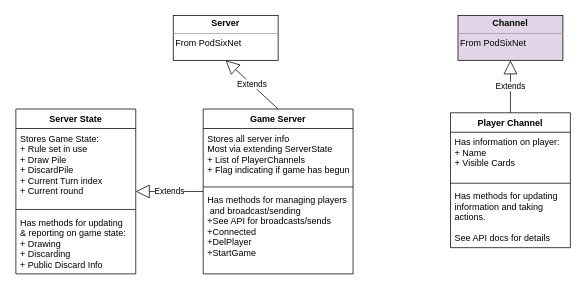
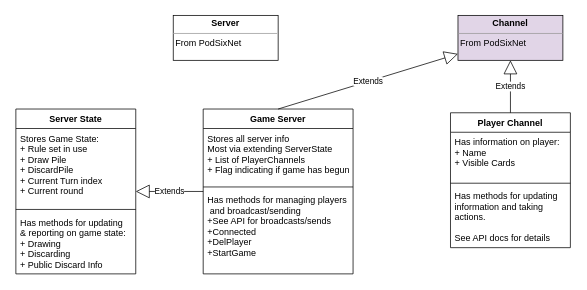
- <mxCell id="18" value="Extends" style="endArrow=block;endSize=16;endFill=0;html=1;exitX=0.5;exitY=0;exitDx=0;exitDy=0;entryX=0.5;entryY=1;entryDx=0;entryDy=0;" edge="1" parent="1" source="13" target="10"><mxGeometry width="160" relative="1" as="geometry"><mxPoint x="280" y="280" as="sourcePoint" /><mxPoint x="200" y="280" as="targetPoint" /></mxGeometry></mxCell>
+ <mxCell id="18" value="Extends" style="endArrow=block;endSize=16;endFill=0;html=1;exitX=0.5;exitY=0;exitDx=0;exitDy=0;" edge="1" parent="1" source="13" target="11"><mxGeometry width="160" relative="1" as="geometry"><mxPoint x="280" y="280" as="sourcePoint" /><mxPoint x="200" y="280" as="targetPoint" /></mxGeometry></mxCell>
